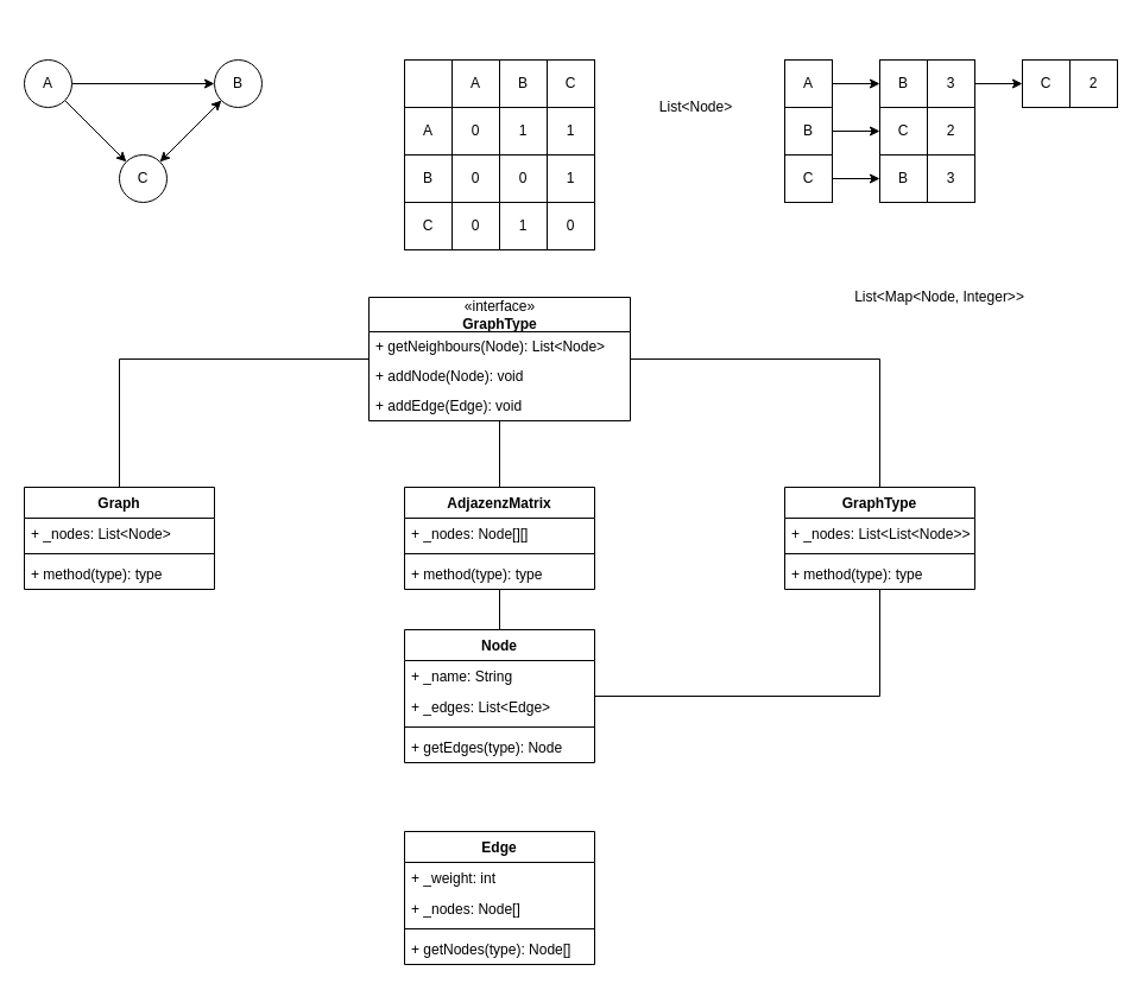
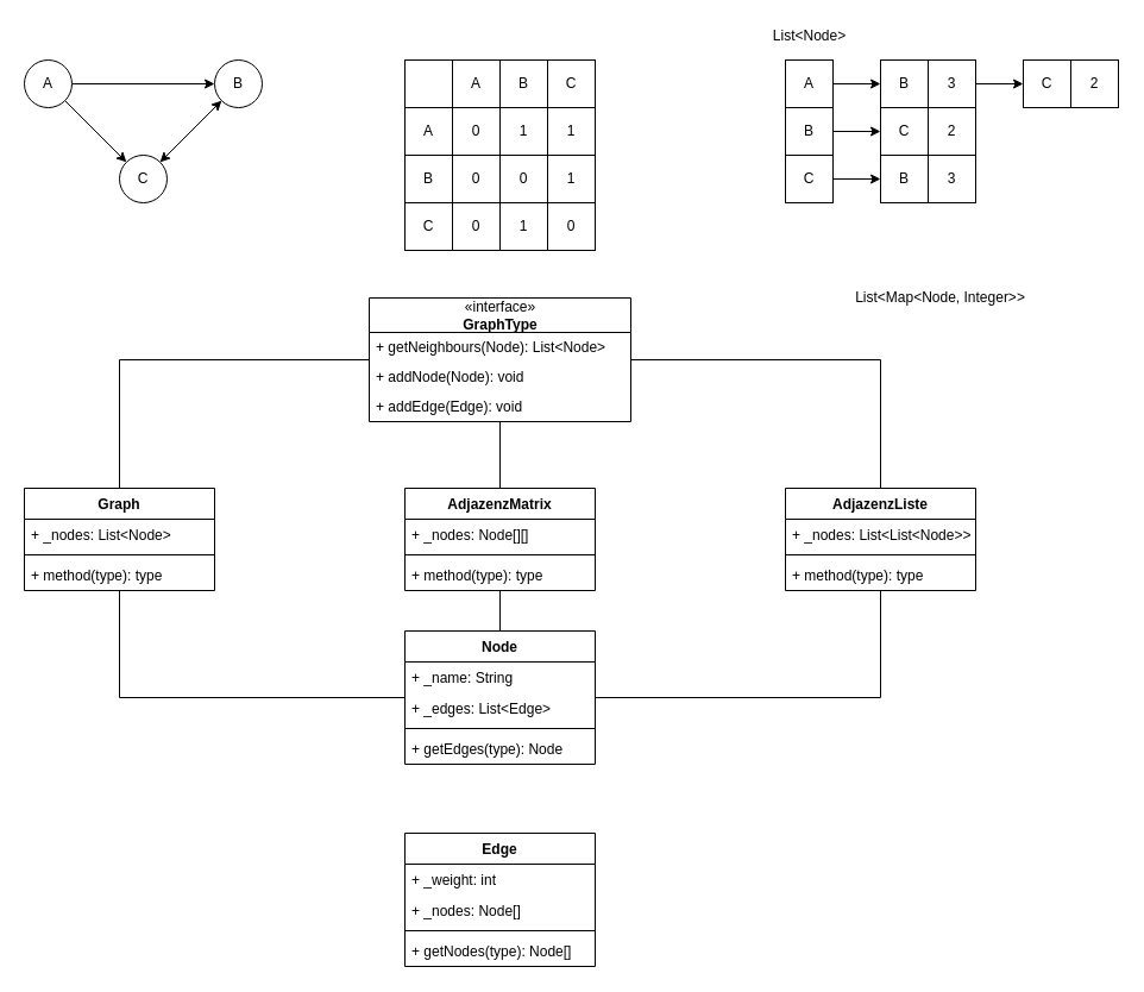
- <mxCell id="73" value="List&amp;lt;Node&amp;gt;" style="text;html=1;align=center;verticalAlign=middle;resizable=0;points=[];autosize=1;strokeColor=none;fillColor=none;" vertex="1" parent="1"><mxGeometry x="545" y="80" width="80" height="20" as="geometry" /></mxCell>
+ <mxCell id="73" value="List&amp;lt;Node&amp;gt;" style="text;html=1;align=center;verticalAlign=middle;resizable=0;points=[];autosize=1;strokeColor=none;fillColor=none;" vertex="1" parent="1"><mxGeometry x="640" y="20" width="80" height="20" as="geometry" /></mxCell>
- <mxCell id="39" value="GraphType" style="swimlane;fontStyle=1;align=center;verticalAlign=top;childLayout=stackLayout;horizontal=1;startSize=26;horizontalStack=0;resizeParent=1;resizeParentMax=0;resizeLast=0;collapsible=1;marginBottom=0;fontSize=12;" parent="1" vertex="1"><mxGeometry x="660" y="410" width="160" height="86" as="geometry" /></mxCell>
+ <mxCell id="39" value="AdjazenzListe" style="swimlane;fontStyle=1;align=center;verticalAlign=top;childLayout=stackLayout;horizontal=1;startSize=26;horizontalStack=0;resizeParent=1;resizeParentMax=0;resizeLast=0;collapsible=1;marginBottom=0;fontSize=12;" parent="1" vertex="1"><mxGeometry x="660" y="410" width="160" height="86" as="geometry" /></mxCell>
+ <mxCell id="47" style="edgeStyle=orthogonalEdgeStyle;rounded=0;orthogonalLoop=1;jettySize=auto;html=1;endArrow=none;endFill=0;" edge="1" parent="1" source="50" target="43"><mxGeometry relative="1" as="geometry" /></mxCell>
